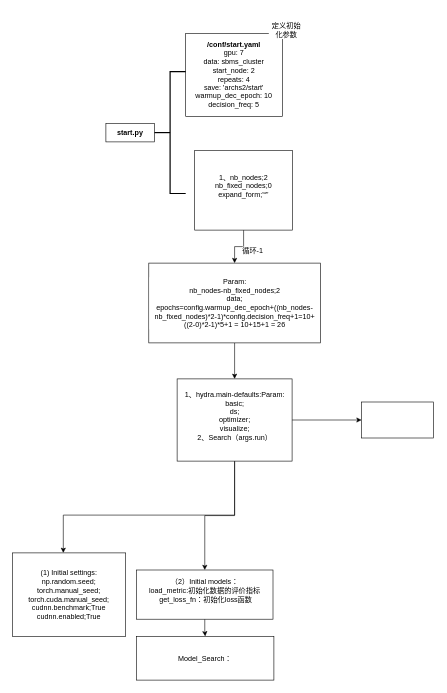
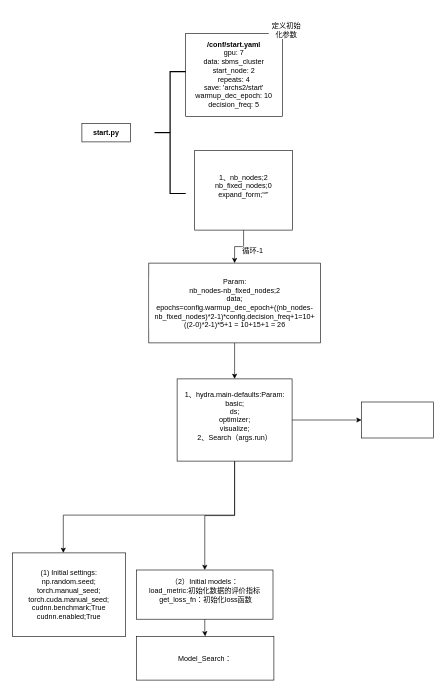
- <mxCell id="2" value="&lt;b&gt;start.py&lt;/b&gt;" style="rounded=0;whiteSpace=wrap;html=1;" vertex="1" parent="1"><mxGeometry x="176" y="205" width="81" height="31" as="geometry" /></mxCell>
+ <mxCell id="2" value="&lt;b&gt;start.py&lt;/b&gt;" style="rounded=0;whiteSpace=wrap;html=1;" vertex="1" parent="1"><mxGeometry x="136" y="205" width="81" height="31" as="geometry" /></mxCell>
